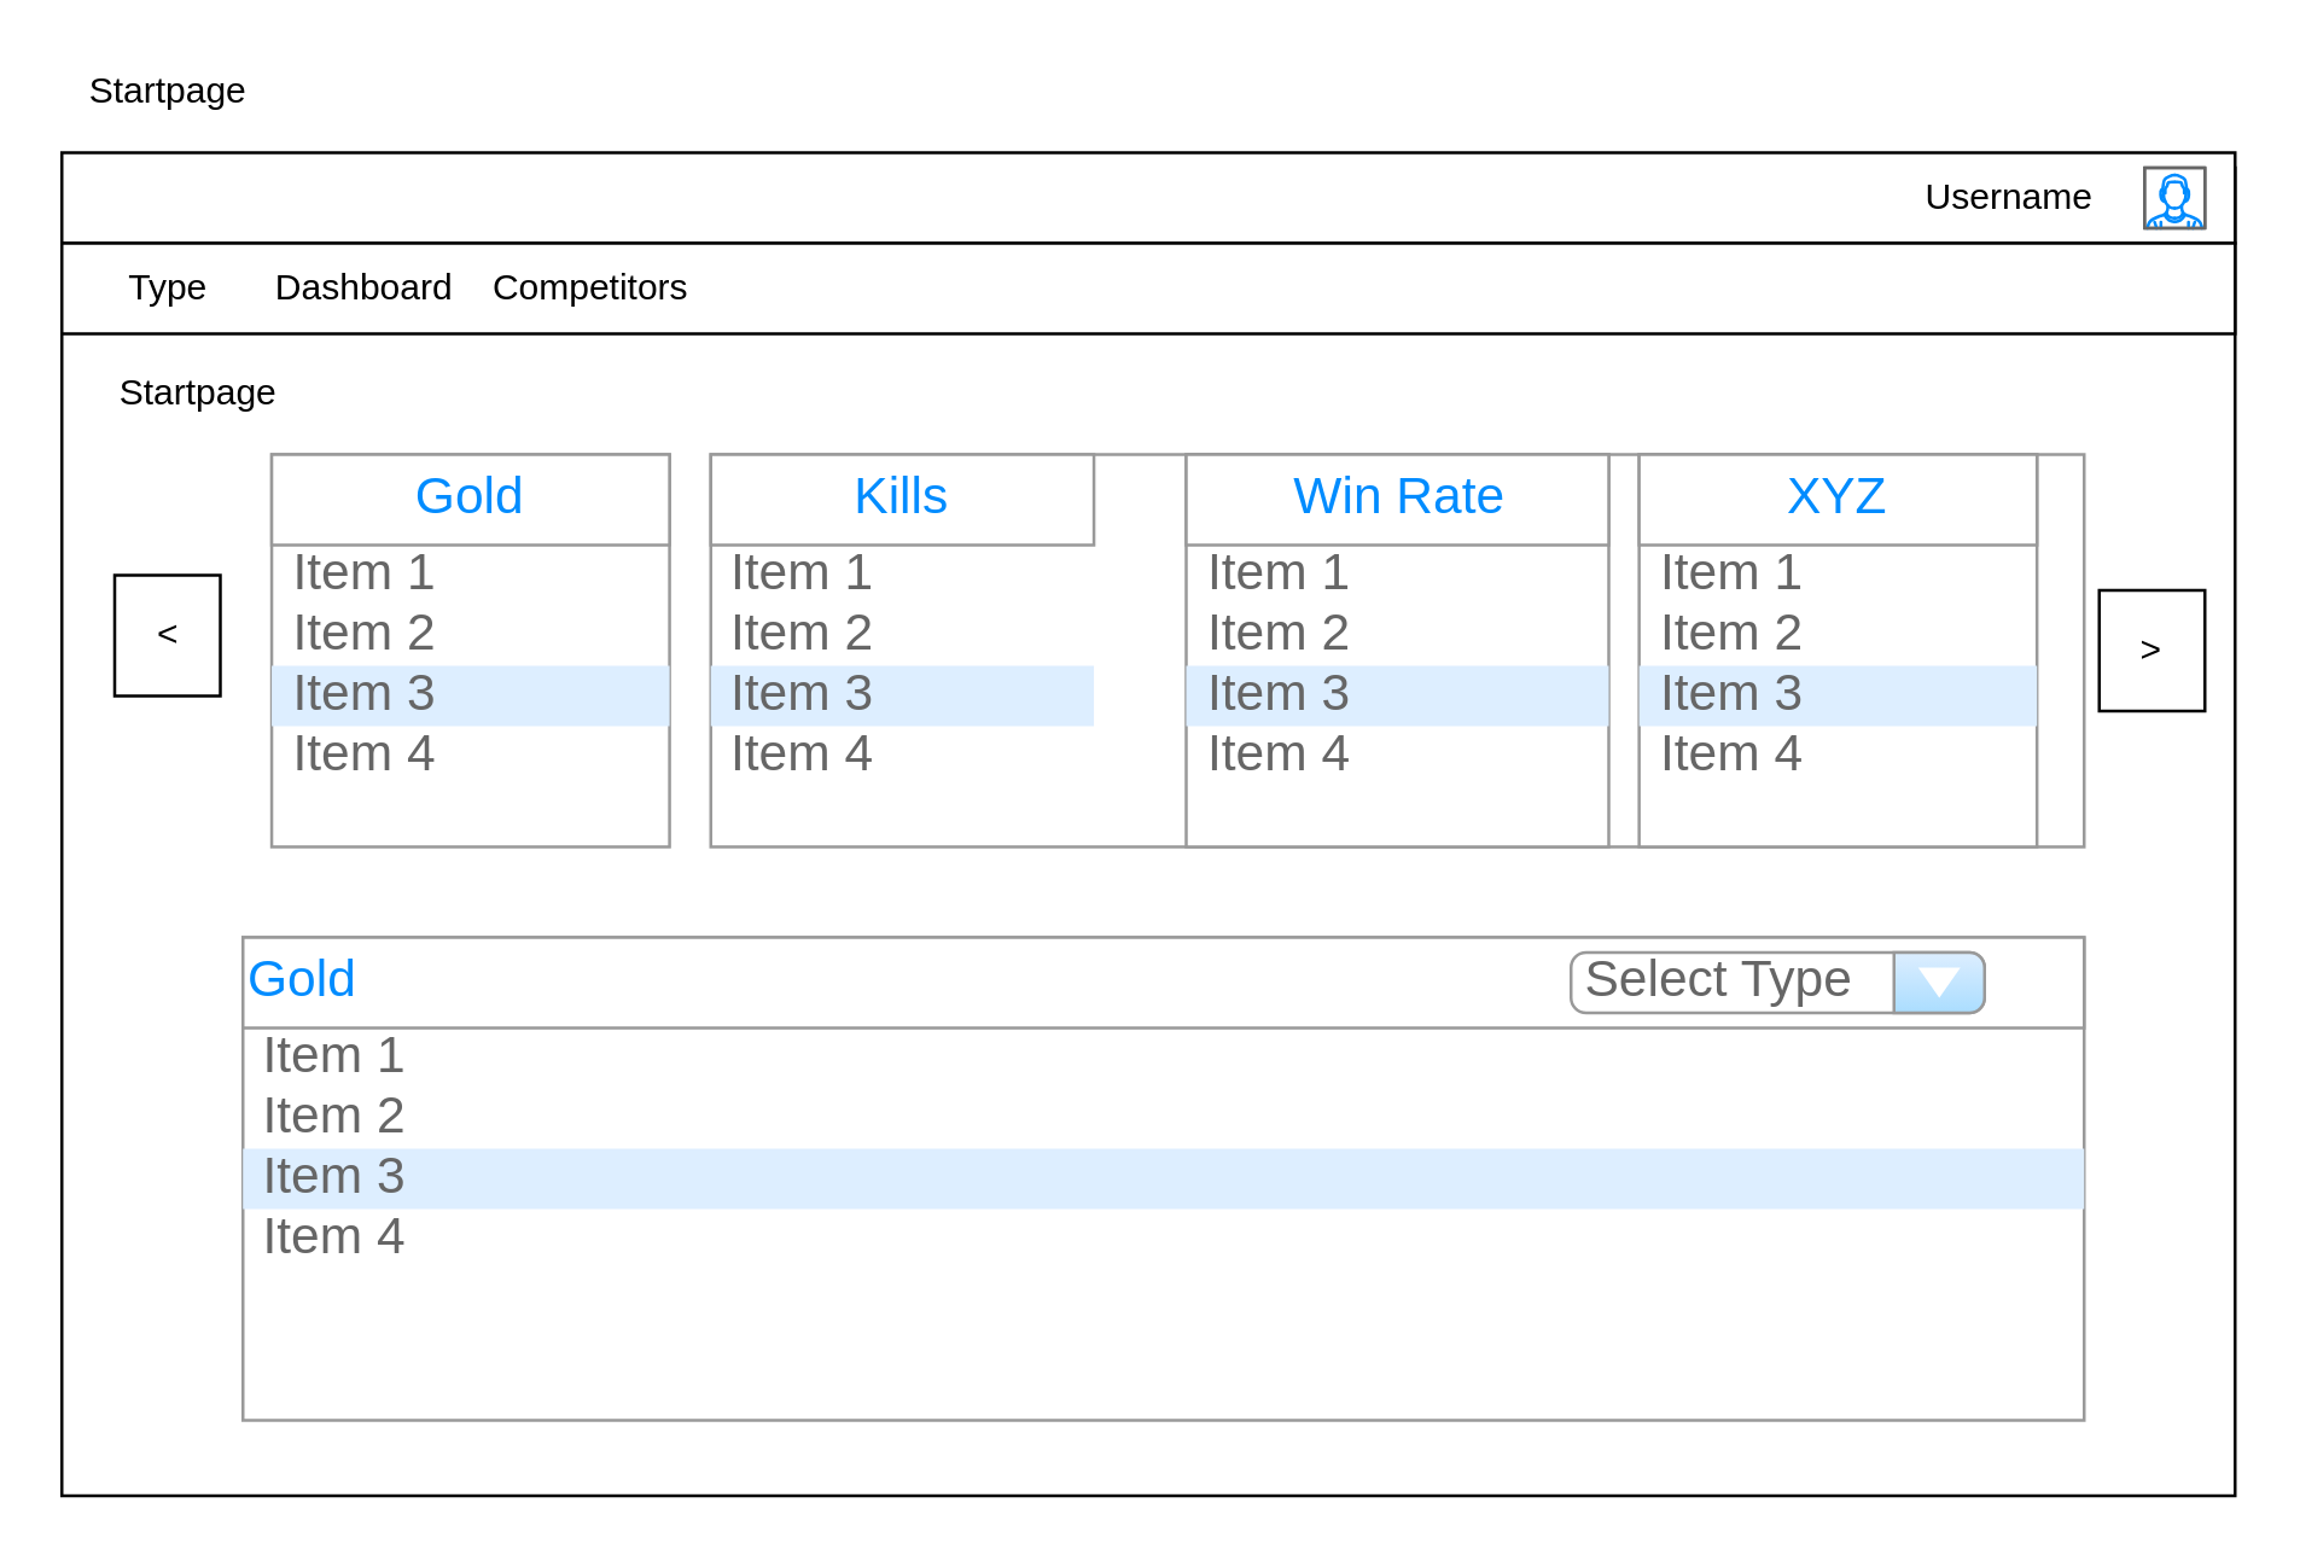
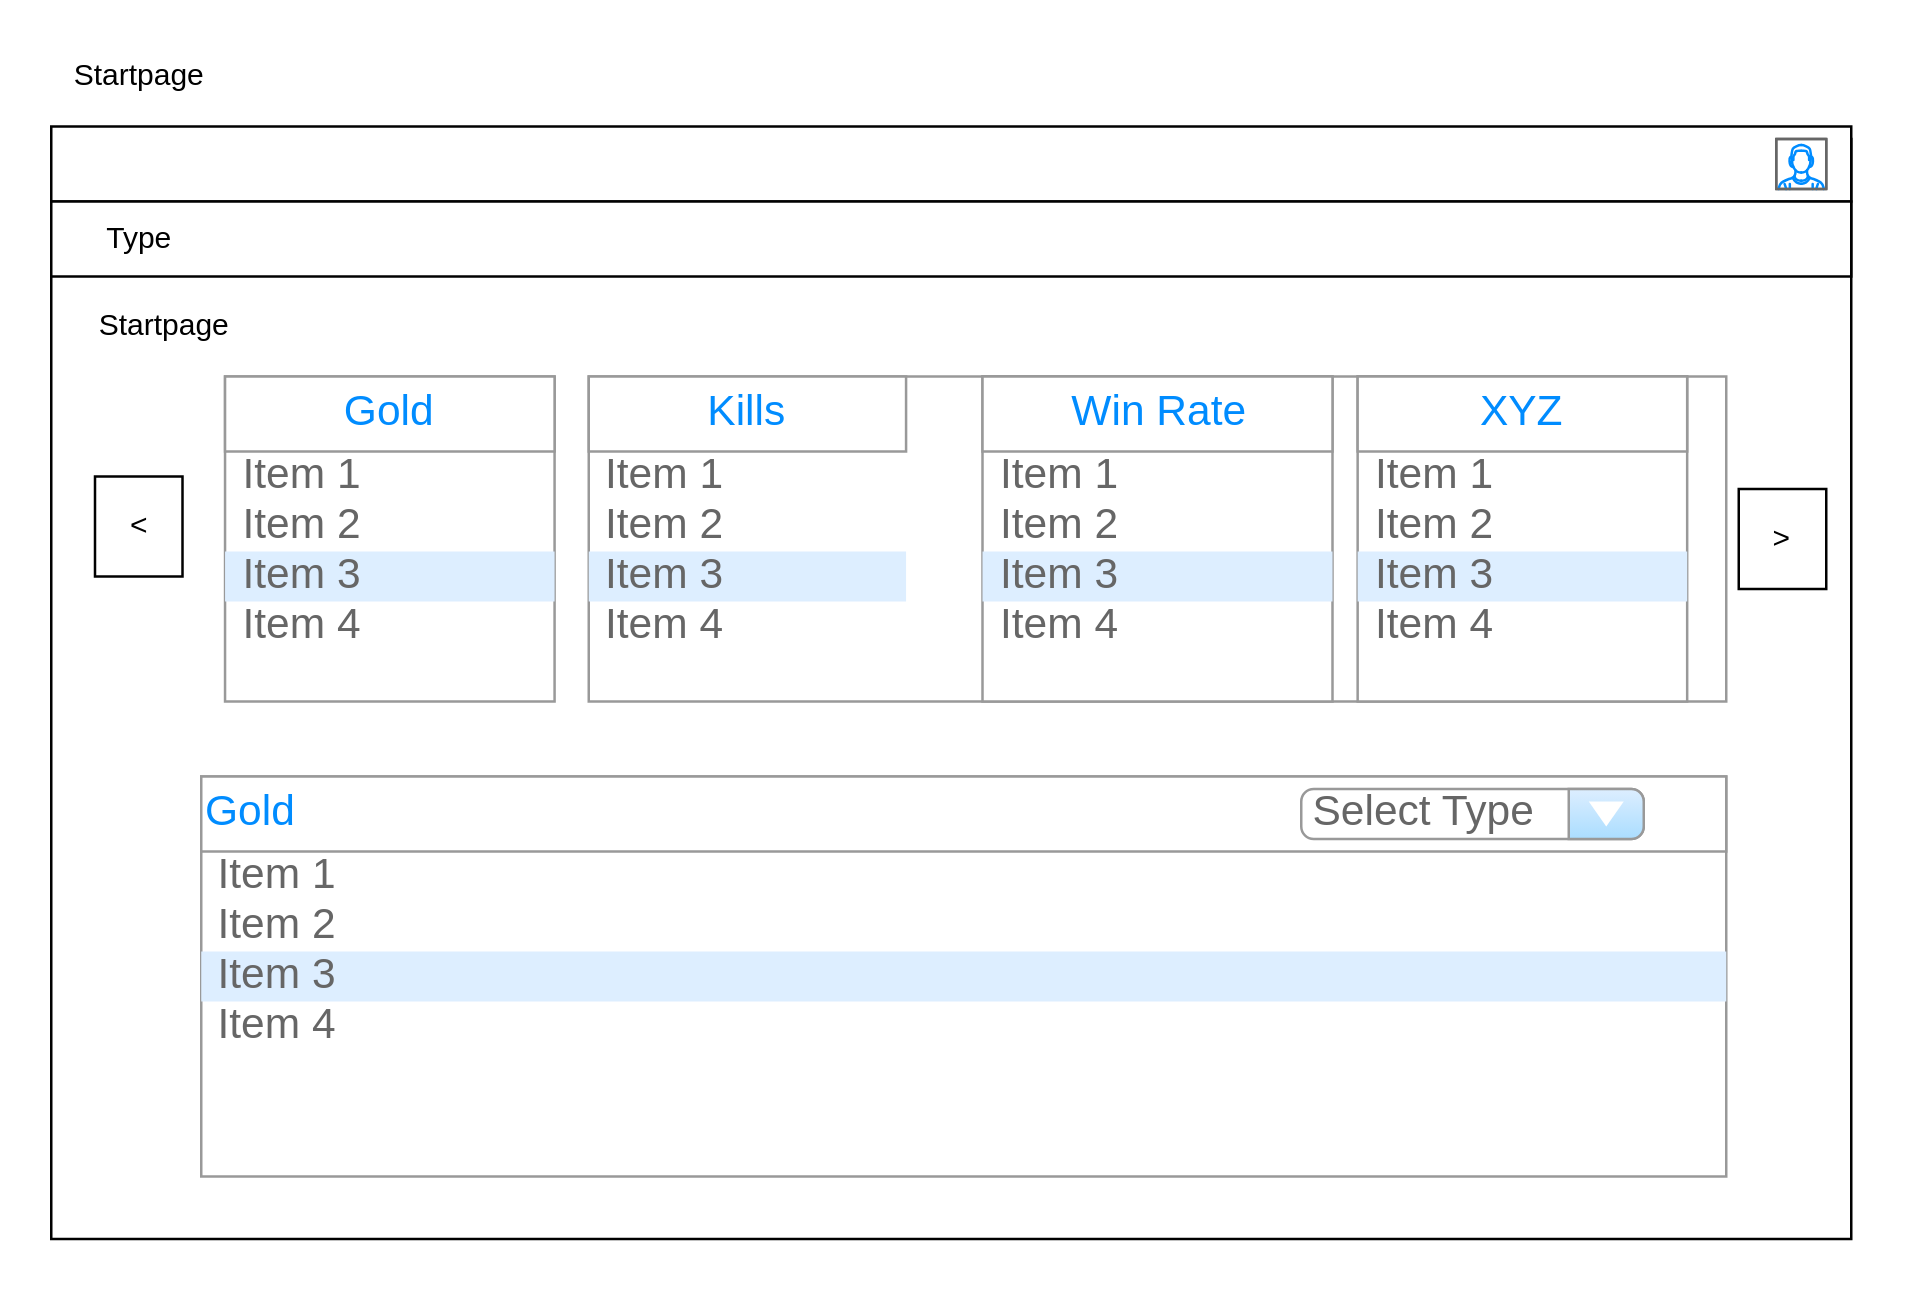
- <mxCell id="6" value="Username" style="text;html=1;align=center;verticalAlign=middle;resizable=0;points=[];autosize=1;strokeColor=none;fillColor=none;" vertex="1" parent="1"><mxGeometry x="630" y="55" width="70" height="20" as="geometry" /></mxCell>
- <mxCell id="9" value="Dashboard" style="text;html=1;align=center;verticalAlign=middle;resizable=0;points=[];autosize=1;strokeColor=none;fillColor=none;" vertex="1" parent="1"><mxGeometry x="85" y="85" width="70" height="20" as="geometry" /></mxCell>
- <mxCell id="10" value="Competitors" style="text;html=1;align=center;verticalAlign=middle;resizable=0;points=[];autosize=1;strokeColor=none;fillColor=none;" vertex="1" parent="1"><mxGeometry x="155" y="85" width="80" height="20" as="geometry" /></mxCell>
